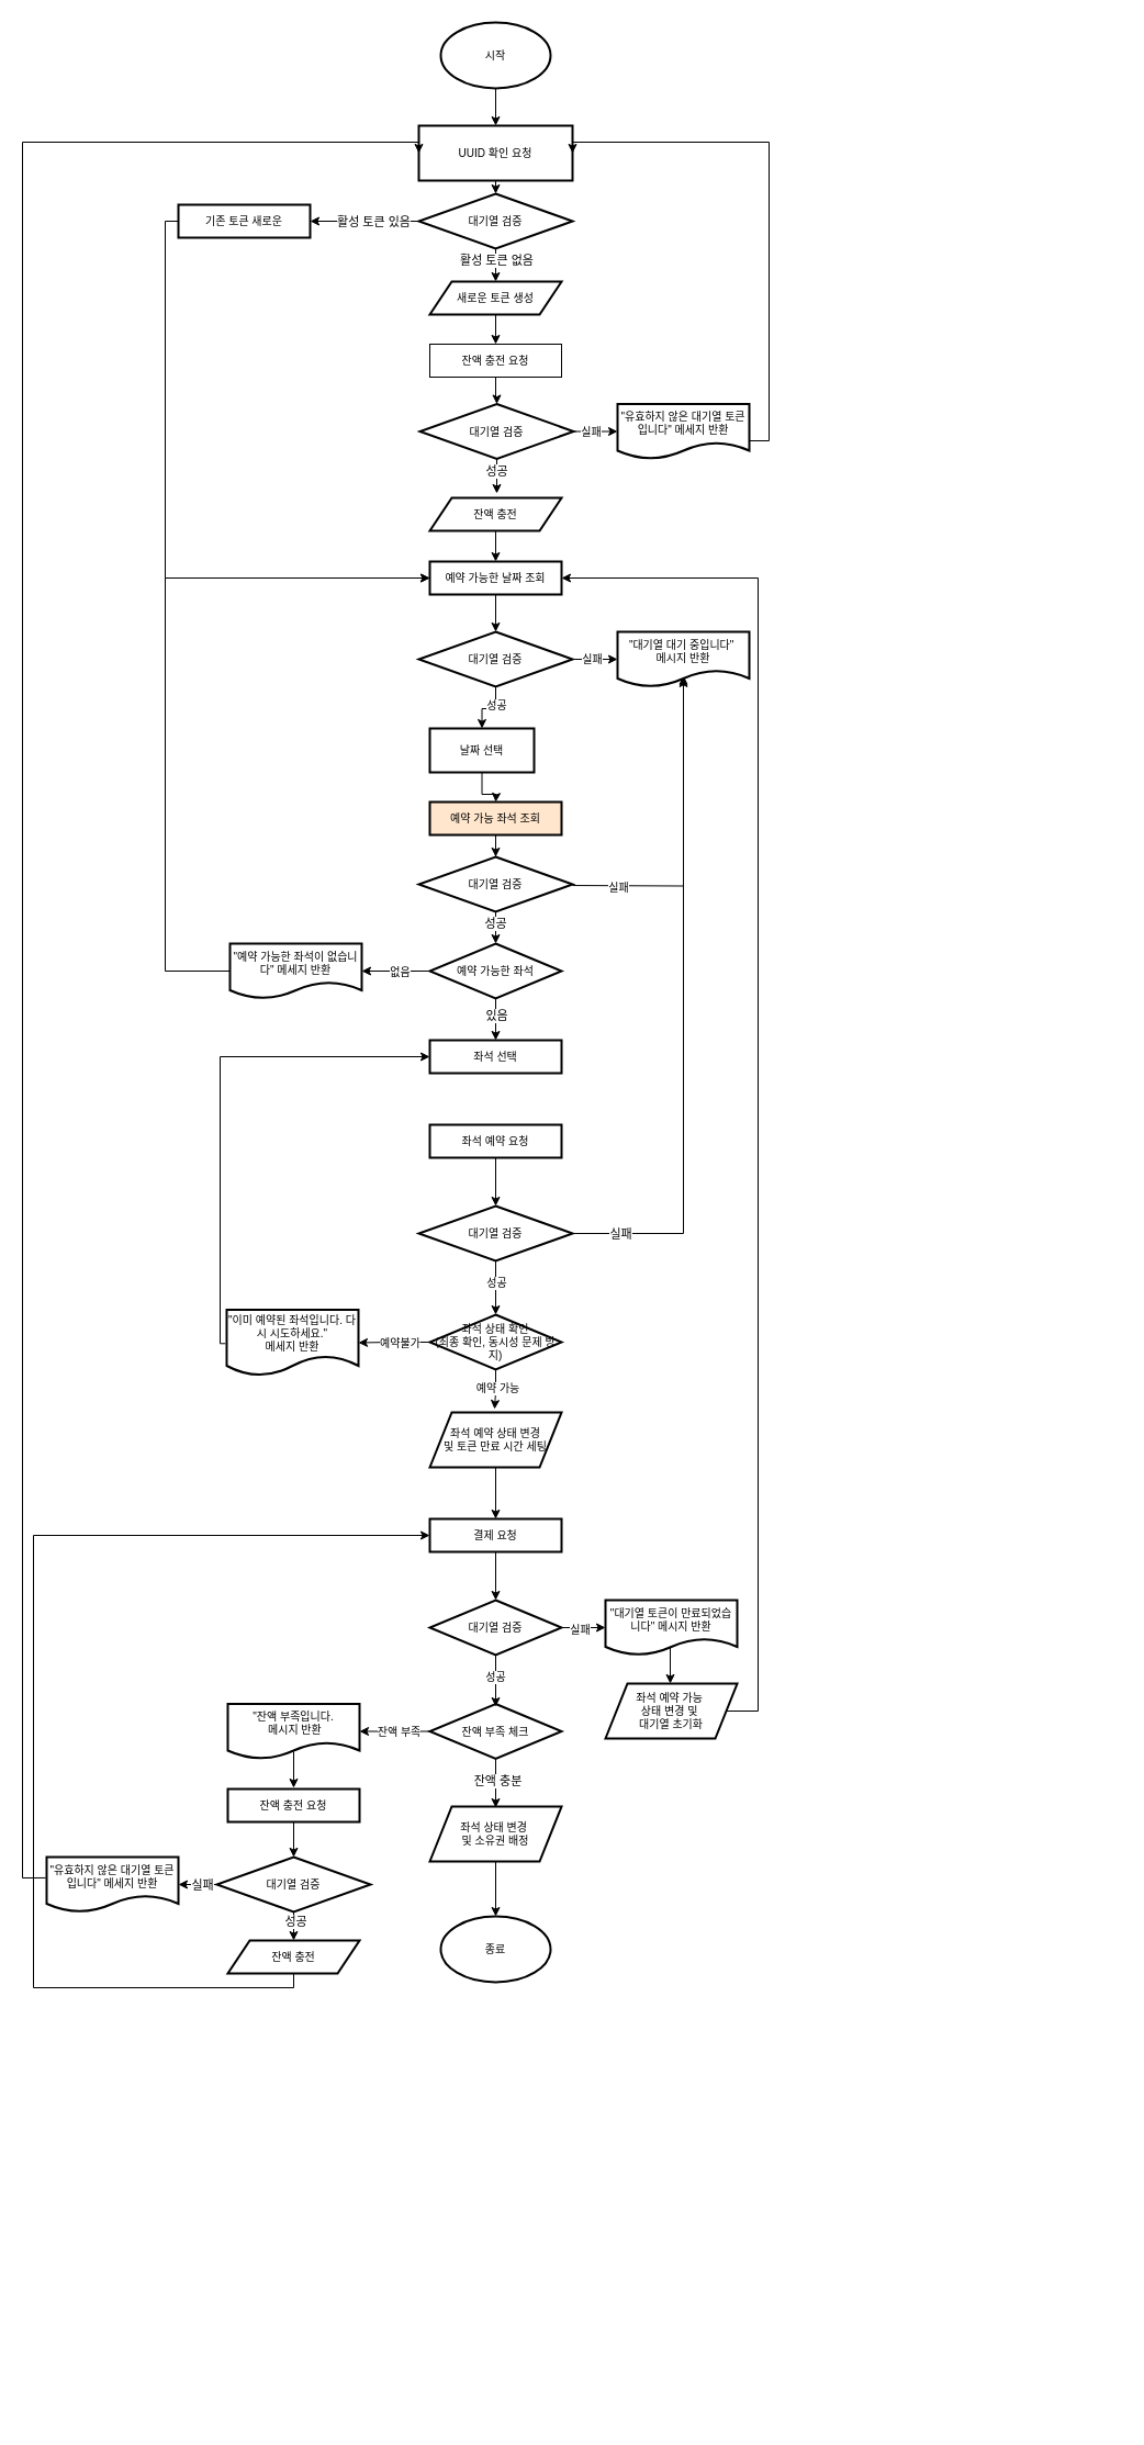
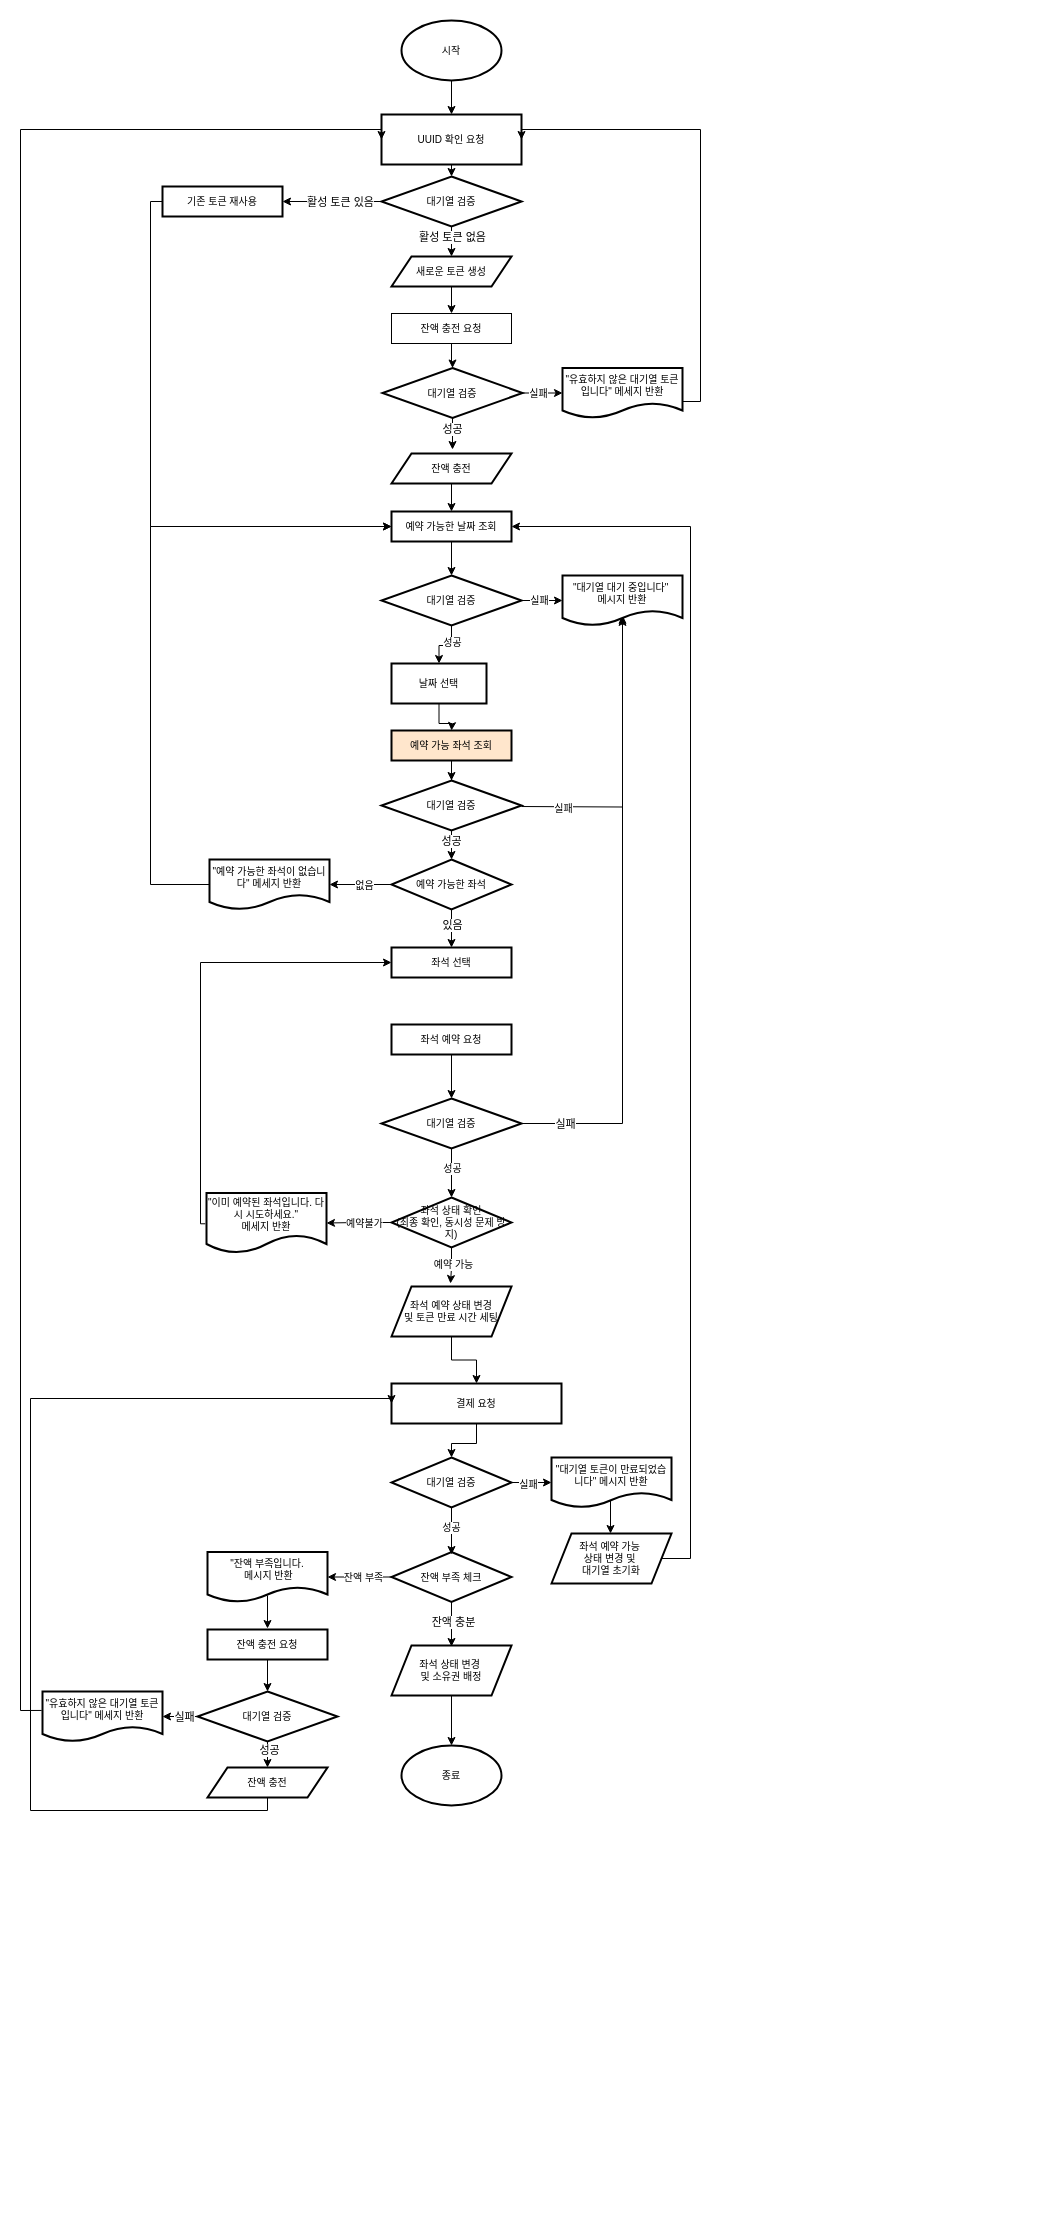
- <mxCell id="64" value="기존 토큰 새로운" style="whiteSpace=wrap;html=1;strokeWidth=2;fontSize=10;" parent="1" vertex="1"><mxGeometry x="162" y="186" width="120" height="30" as="geometry" /></mxCell>
+ <mxCell id="64" value="기존 토큰 재사용" style="whiteSpace=wrap;html=1;strokeWidth=2;fontSize=10;" parent="1" vertex="1"><mxGeometry x="162" y="186" width="120" height="30" as="geometry" /></mxCell>
- <mxCell id="54" value="결제 요청" style="whiteSpace=wrap;html=1;strokeWidth=2;fontSize=10;" parent="1" vertex="1"><mxGeometry x="391" y="1383" width="120" height="30" as="geometry" /></mxCell>
+ <mxCell id="54" value="결제 요청" style="whiteSpace=wrap;html=1;strokeWidth=2;fontSize=10;" parent="1" vertex="1"><mxGeometry x="391" y="1383" width="170" height="40" as="geometry" /></mxCell>
